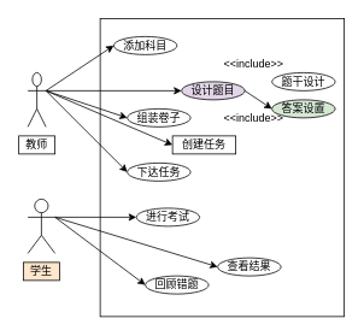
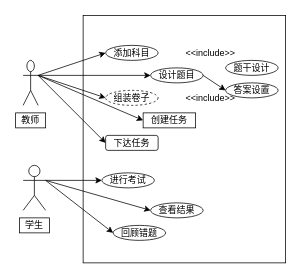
- <mxCell id="8" value="添加科目" style="ellipse;whiteSpace=wrap;html=1;" vertex="1" parent="1"><mxGeometry x="125" y="40" width="70" height="20" as="geometry" /></mxCell>
+ <mxCell id="8" value="添加科目" style="ellipse;whiteSpace=wrap;html=1;" vertex="1" parent="1"><mxGeometry x="140" y="60" width="70" height="20" as="geometry" /></mxCell>
- <mxCell id="7" value="设计题目" style="ellipse;whiteSpace=wrap;html=1;fillColor=#e1d5e7;" vertex="1" parent="1"><mxGeometry x="200" y="90" width="70" height="20" as="geometry" /></mxCell>
+ <mxCell id="7" value="设计题目" style="ellipse;whiteSpace=wrap;html=1;" vertex="1" parent="1"><mxGeometry x="200" y="90" width="70" height="20" as="geometry" /></mxCell>
- <mxCell id="23" value="答案设置" style="ellipse;whiteSpace=wrap;html=1;fillColor=#d5e8d4;" vertex="1" parent="1"><mxGeometry x="300" y="110" width="70" height="20" as="geometry" /></mxCell>
+ <mxCell id="23" value="答案设置" style="ellipse;whiteSpace=wrap;html=1;" vertex="1" parent="1"><mxGeometry x="300" y="110" width="70" height="20" as="geometry" /></mxCell>
- <mxCell id="9" value="组装卷子" style="ellipse;whiteSpace=wrap;html=1;" vertex="1" parent="1"><mxGeometry x="140" y="120" width="70" height="20" as="geometry" /></mxCell>
+ <mxCell id="9" value="组装卷子" style="ellipse;whiteSpace=wrap;html=1;dashed=1;" vertex="1" parent="1"><mxGeometry x="140" y="120" width="70" height="20" as="geometry" /></mxCell>
- <mxCell id="11" value="下达任务" style="ellipse;whiteSpace=wrap;html=1;" vertex="1" parent="1"><mxGeometry x="140" y="180" width="70" height="20" as="geometry" /></mxCell>
+ <mxCell id="11" value="下达任务" style="whiteSpace=wrap;html=1;rounded=1;" vertex="1" parent="1"><mxGeometry x="140" y="180" width="70" height="20" as="geometry" /></mxCell>
- <mxCell id="13" value="进行考试" style="ellipse;whiteSpace=wrap;html=1;" vertex="1" parent="1"><mxGeometry x="150" y="230" width="70" height="20" as="geometry" /></mxCell>
+ <mxCell id="13" value="进行考试" style="ellipse;whiteSpace=wrap;html=1;" vertex="1" parent="1"><mxGeometry x="135" y="230" width="70" height="20" as="geometry" /></mxCell>
- <mxCell id="12" value="查看结果" style="ellipse;whiteSpace=wrap;html=1;" vertex="1" parent="1"><mxGeometry x="240" y="285" width="70" height="20" as="geometry" /></mxCell>
+ <mxCell id="12" value="查看结果" style="ellipse;whiteSpace=wrap;html=1;" vertex="1" parent="1"><mxGeometry x="200" y="270" width="70" height="20" as="geometry" /></mxCell>
- <mxCell id="5" value="学生" style="rounded=0;whiteSpace=wrap;html=1;fillColor=#ffe6cc;" vertex="1" parent="1"><mxGeometry x="25" y="290" width="40" height="20" as="geometry" /></mxCell>
+ <mxCell id="5" value="学生" style="rounded=0;whiteSpace=wrap;html=1;" vertex="1" parent="1"><mxGeometry x="25" y="290" width="40" height="20" as="geometry" /></mxCell>
- <mxCell id="14" value="回顾错题" style="ellipse;whiteSpace=wrap;html=1;" vertex="1" parent="1"><mxGeometry x="160" y="305" width="70" height="20" as="geometry" /></mxCell>
+ <mxCell id="14" value="回顾错题" style="ellipse;whiteSpace=wrap;html=1;" vertex="1" parent="1"><mxGeometry x="150" y="300" width="70" height="20" as="geometry" /></mxCell>
